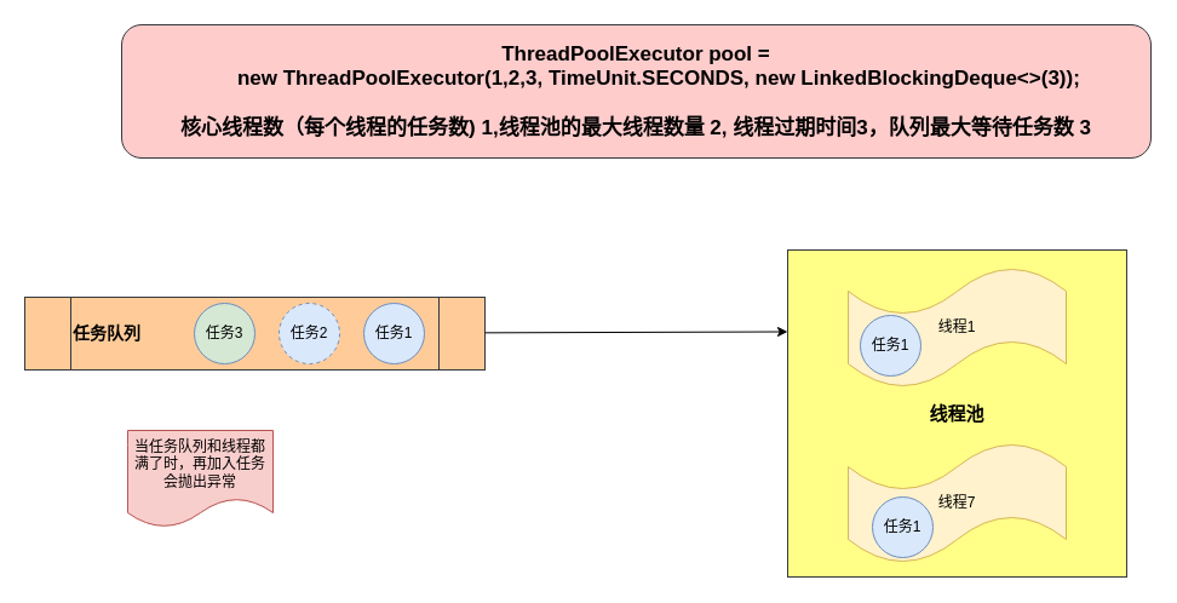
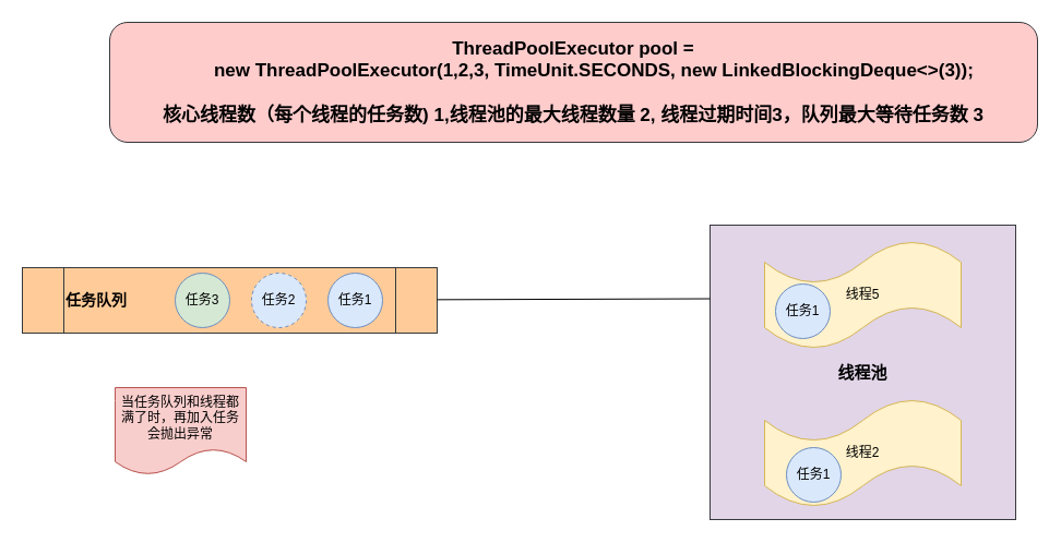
- <mxCell id="4" value="线程1" style="shape=tape;whiteSpace=wrap;html=1;fillColor=#fff2cc;strokeColor=#d6b656;" vertex="1" parent="1"><mxGeometry x="700" y="220" width="180" height="100" as="geometry" /></mxCell>
+ <mxCell id="4" value="线程5" style="shape=tape;whiteSpace=wrap;html=1;fillColor=#fff2cc;strokeColor=#d6b656;" vertex="1" parent="1"><mxGeometry x="700" y="220" width="180" height="100" as="geometry" /></mxCell>
- <mxCell id="13" value="" style="endArrow=classic;html=1;entryX=0;entryY=0.25;entryDx=0;entryDy=0;" edge="1" parent="1" source="8" target="2"><mxGeometry width="50" height="50" relative="1" as="geometry"><mxPoint x="430" y="320" as="sourcePoint" /><mxPoint x="480" y="270" as="targetPoint" /></mxGeometry></mxCell>
+ <mxCell id="13" value="" style="endArrow=none;html=1;entryX=0;entryY=0.25;entryDx=0;entryDy=0;" edge="1" parent="1" source="8" target="2"><mxGeometry width="50" height="50" relative="1" as="geometry"><mxPoint x="430" y="320" as="sourcePoint" /><mxPoint x="480" y="270" as="targetPoint" /></mxGeometry></mxCell>
- <mxCell id="2" value="&lt;b&gt;&lt;font style=&quot;font-size: 15px&quot;&gt;线程池&lt;/font&gt;&lt;/b&gt;" style="rounded=0;whiteSpace=wrap;html=1;fillColor=#ffff88;strokeColor=#36393d;" vertex="1" parent="1"><mxGeometry x="650" y="206" width="280" height="270" as="geometry" /></mxCell>
+ <mxCell id="2" value="&lt;b&gt;&lt;font style=&quot;font-size: 15px&quot;&gt;线程池&lt;/font&gt;&lt;/b&gt;" style="rounded=0;whiteSpace=wrap;html=1;fillColor=#e1d5e7;strokeColor=#36393d;" vertex="1" parent="1"><mxGeometry x="650" y="206" width="280" height="270" as="geometry" /></mxCell>
- <mxCell id="5" value="&lt;span&gt;线程7&lt;/span&gt;" style="shape=tape;whiteSpace=wrap;html=1;fillColor=#fff2cc;strokeColor=#d6b656;" vertex="1" parent="1"><mxGeometry x="700" y="365" width="180" height="100" as="geometry" /></mxCell>
+ <mxCell id="5" value="&lt;span&gt;线程2&lt;/span&gt;" style="shape=tape;whiteSpace=wrap;html=1;fillColor=#fff2cc;strokeColor=#d6b656;" vertex="1" parent="1"><mxGeometry x="700" y="365" width="180" height="100" as="geometry" /></mxCell>
